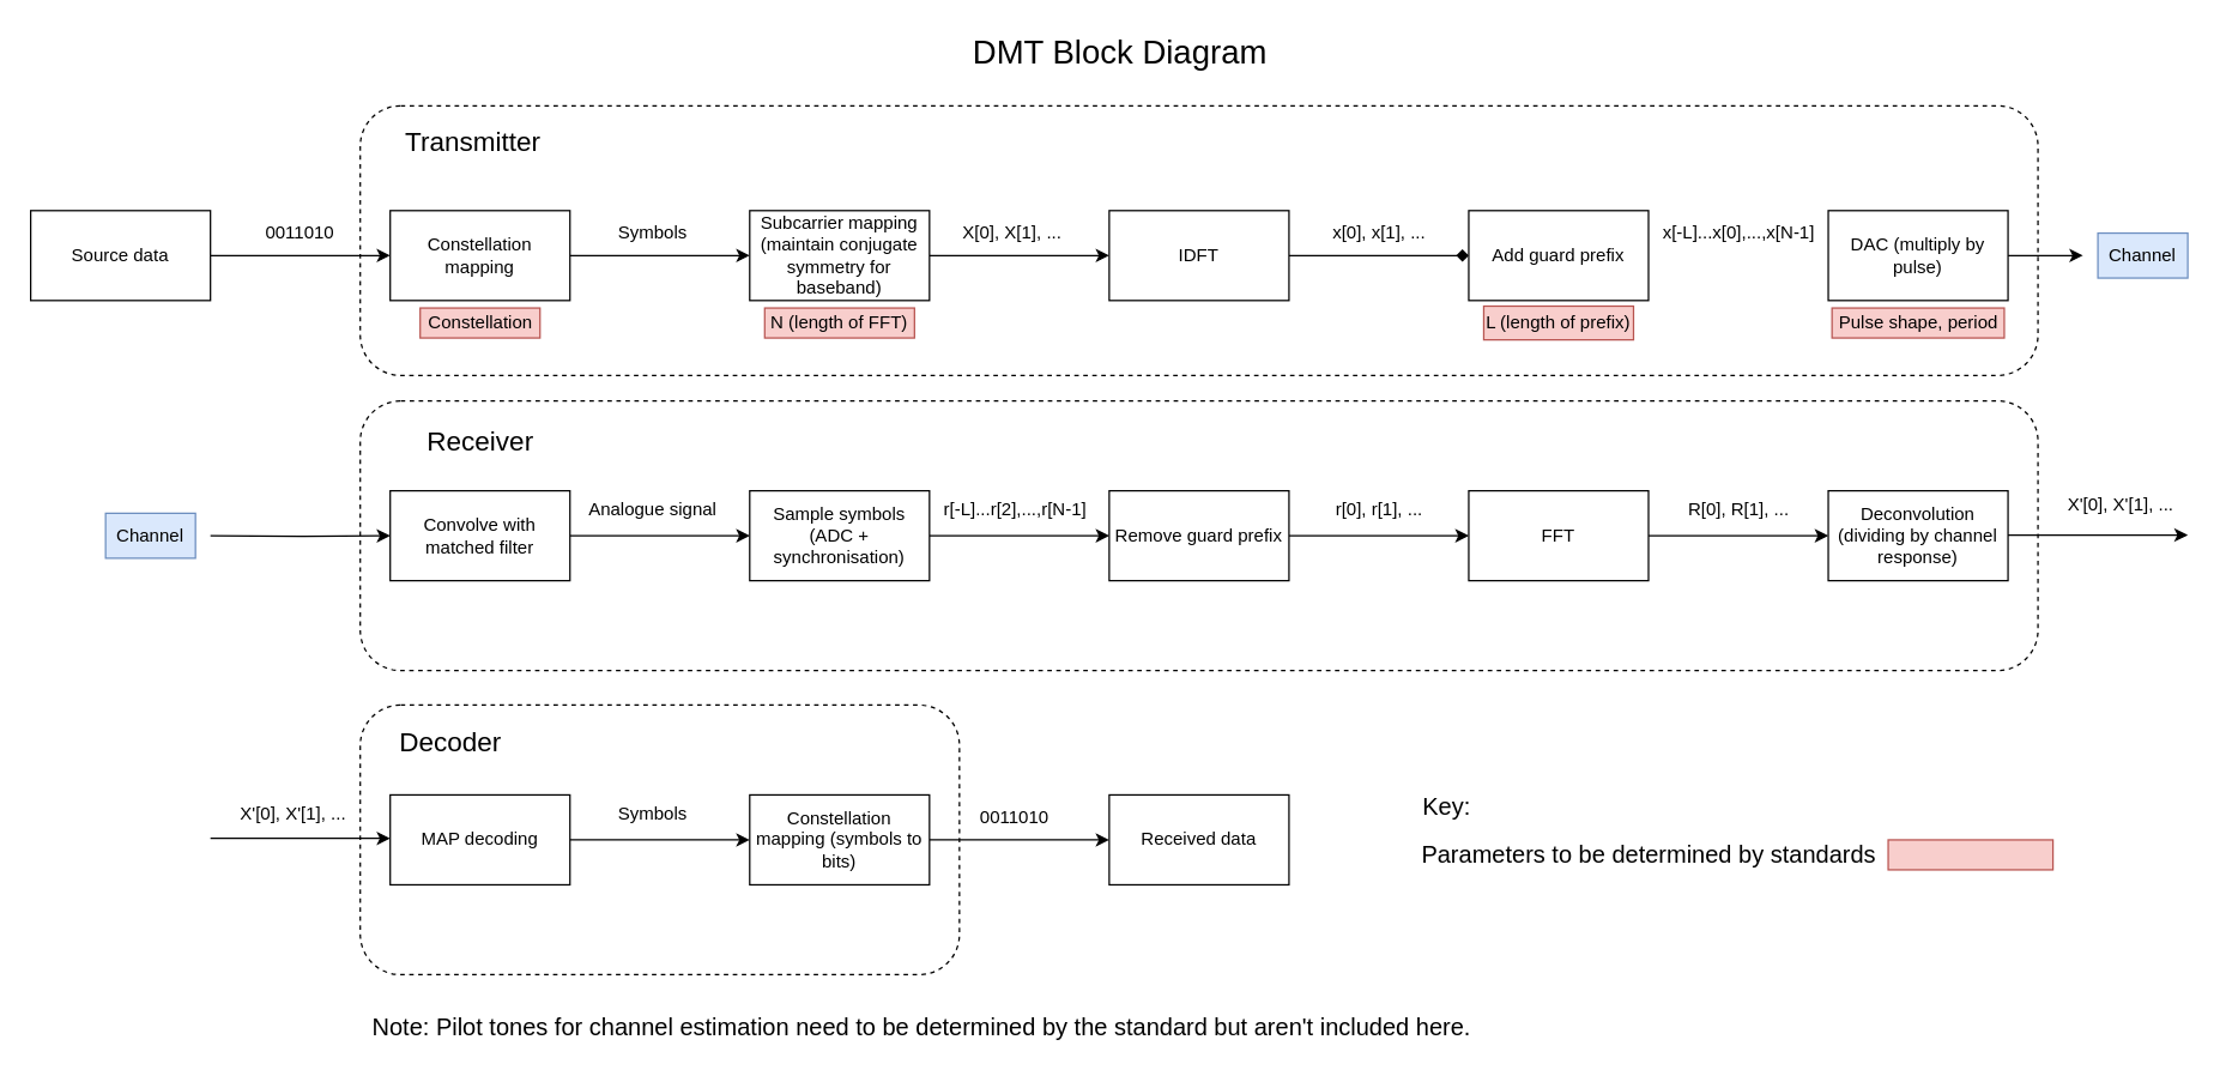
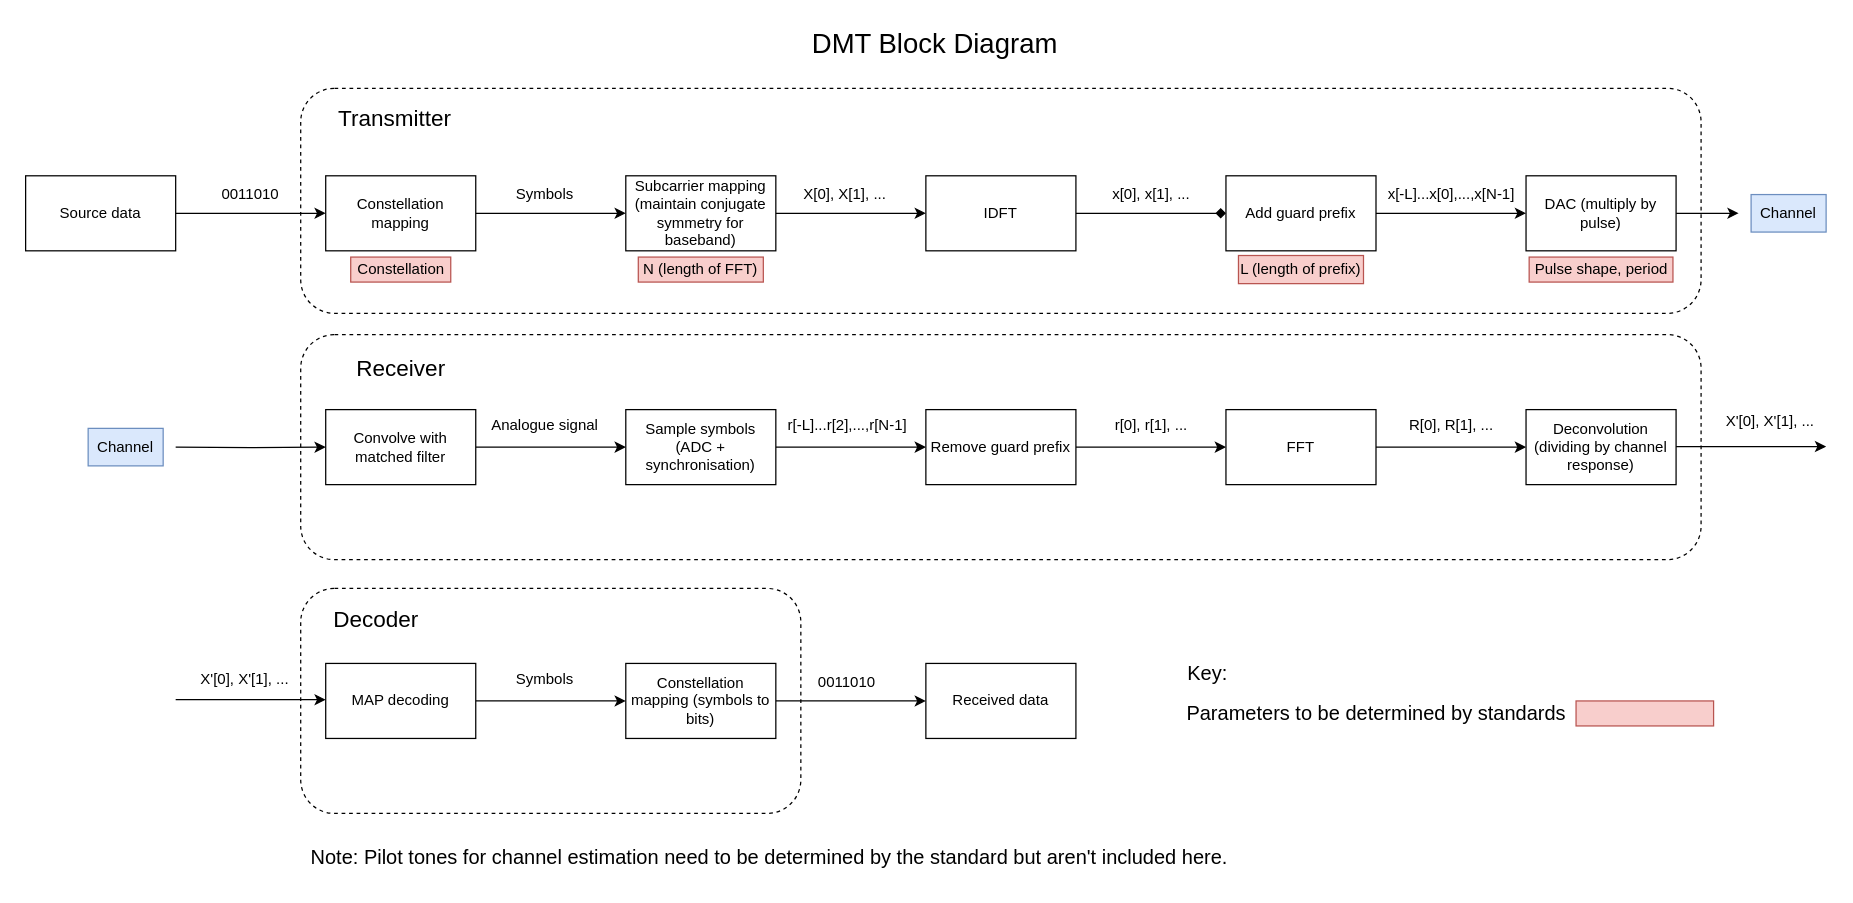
+ <mxCell id="13" value="" style="edgeStyle=orthogonalEdgeStyle;rounded=0;orthogonalLoop=1;jettySize=auto;html=1;" parent="1" source="14" target="16" edge="1"><mxGeometry relative="1" as="geometry" /></mxCell>
